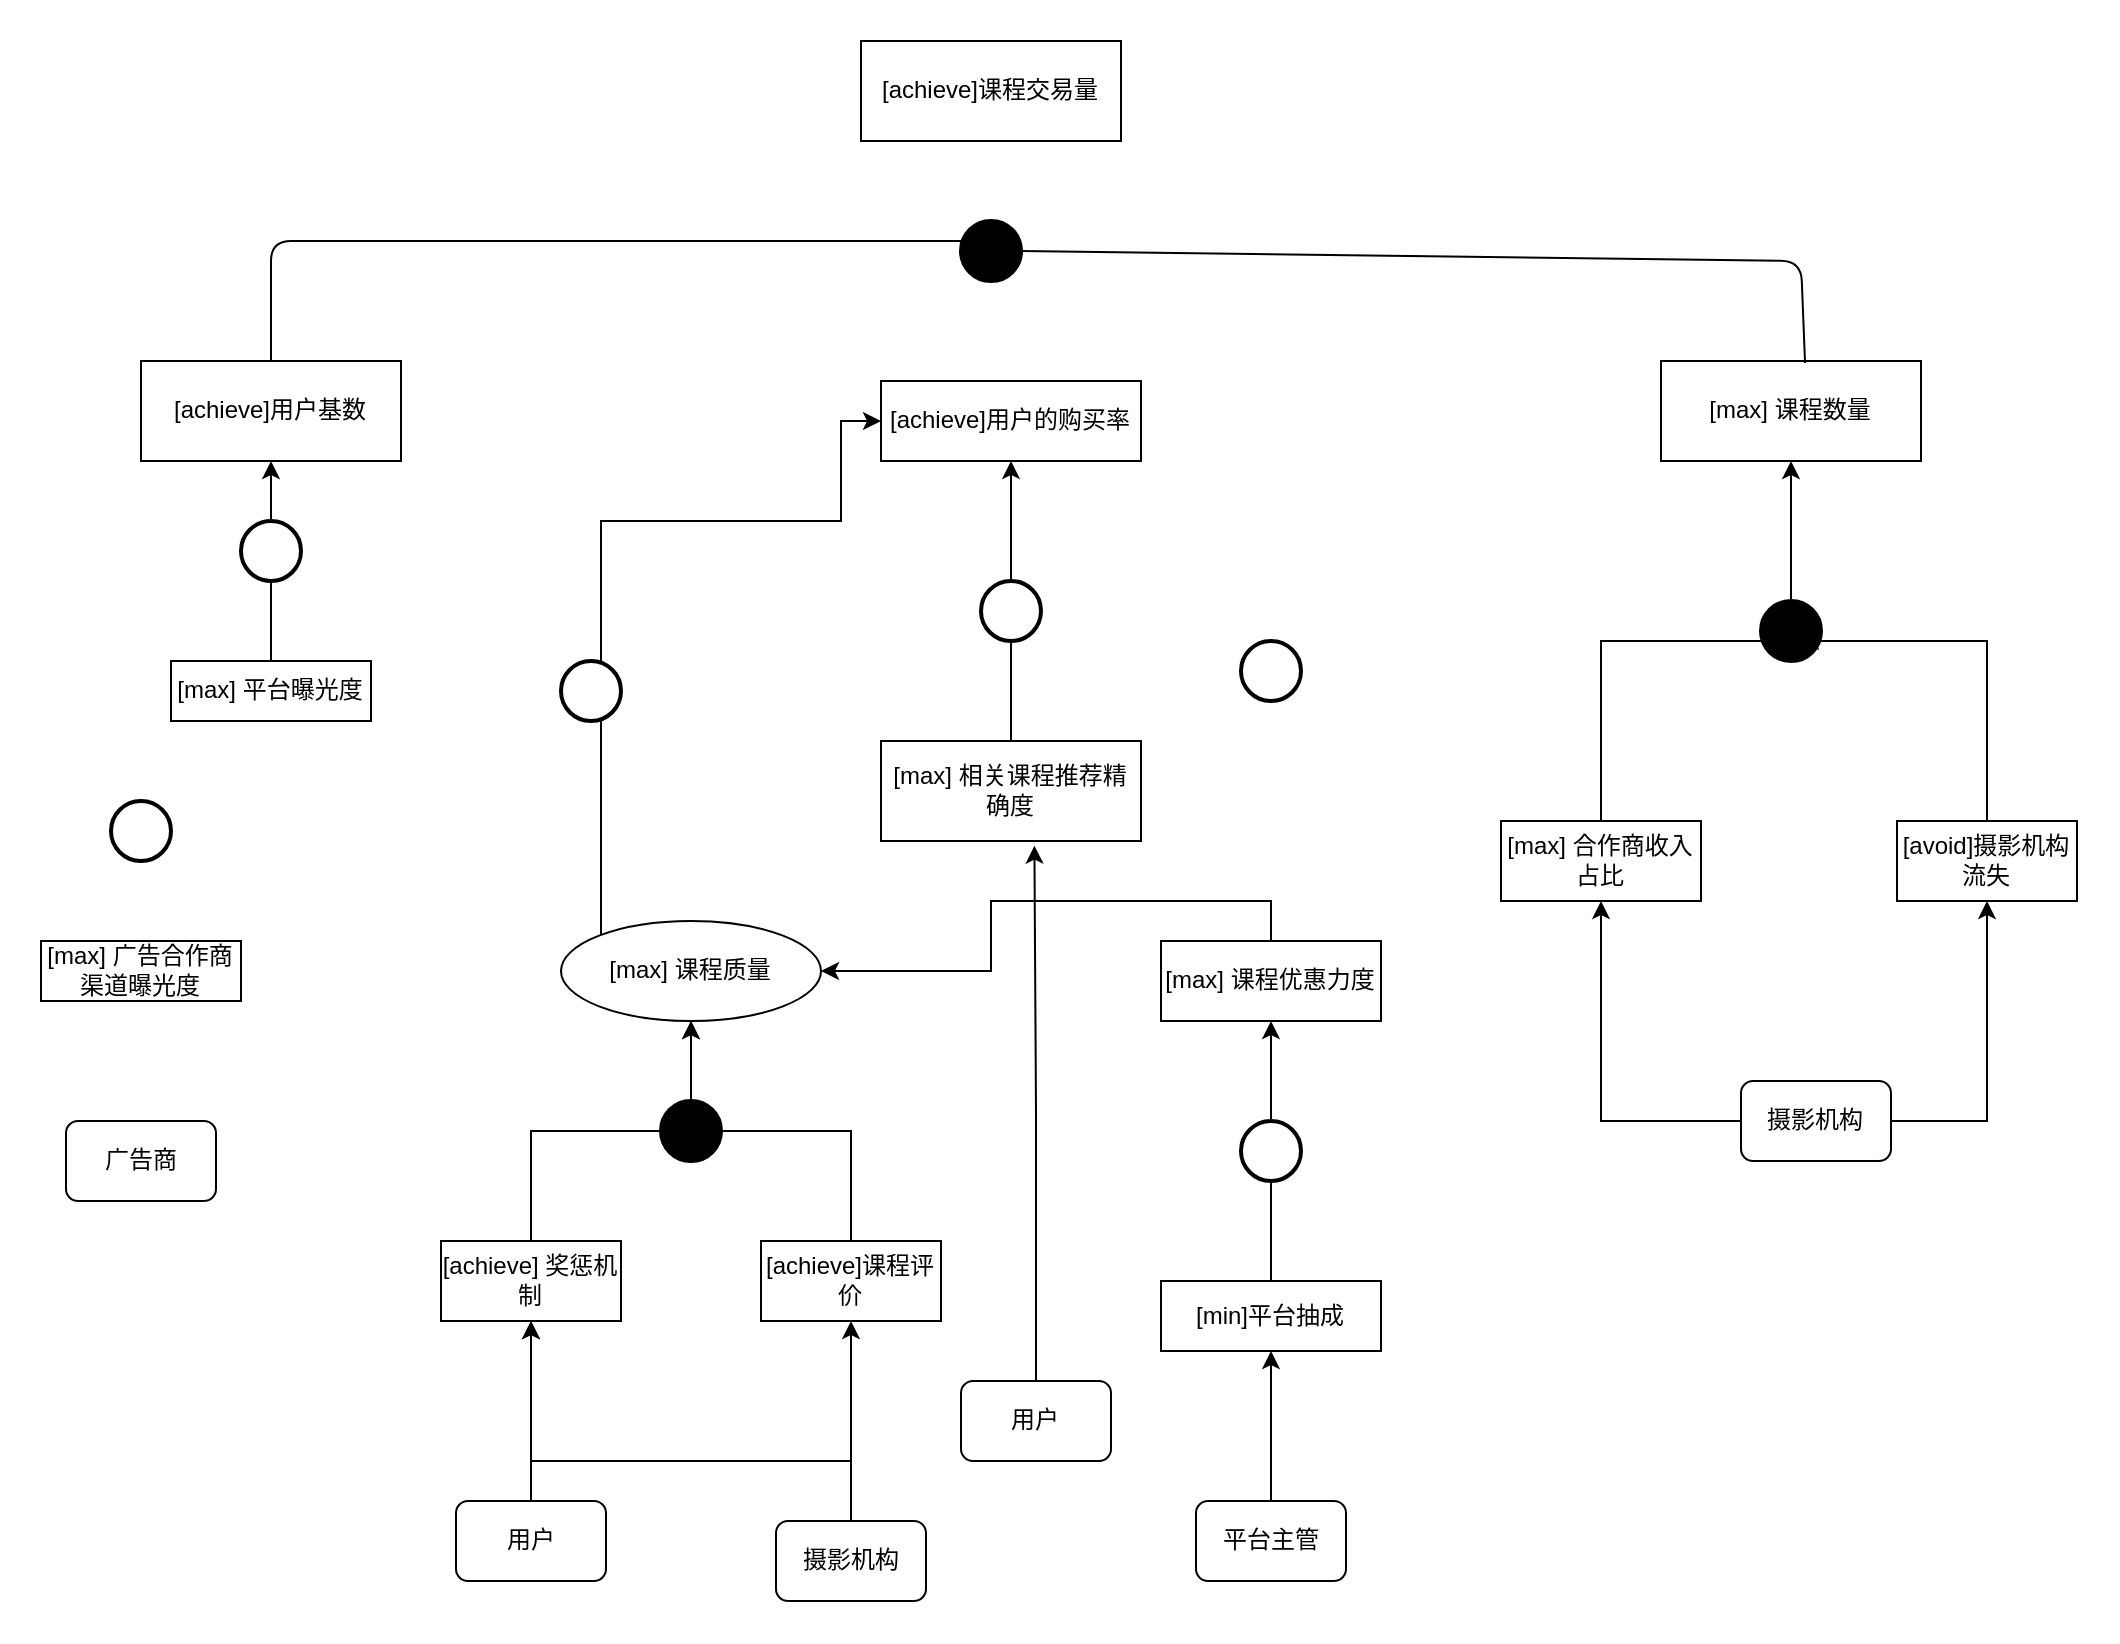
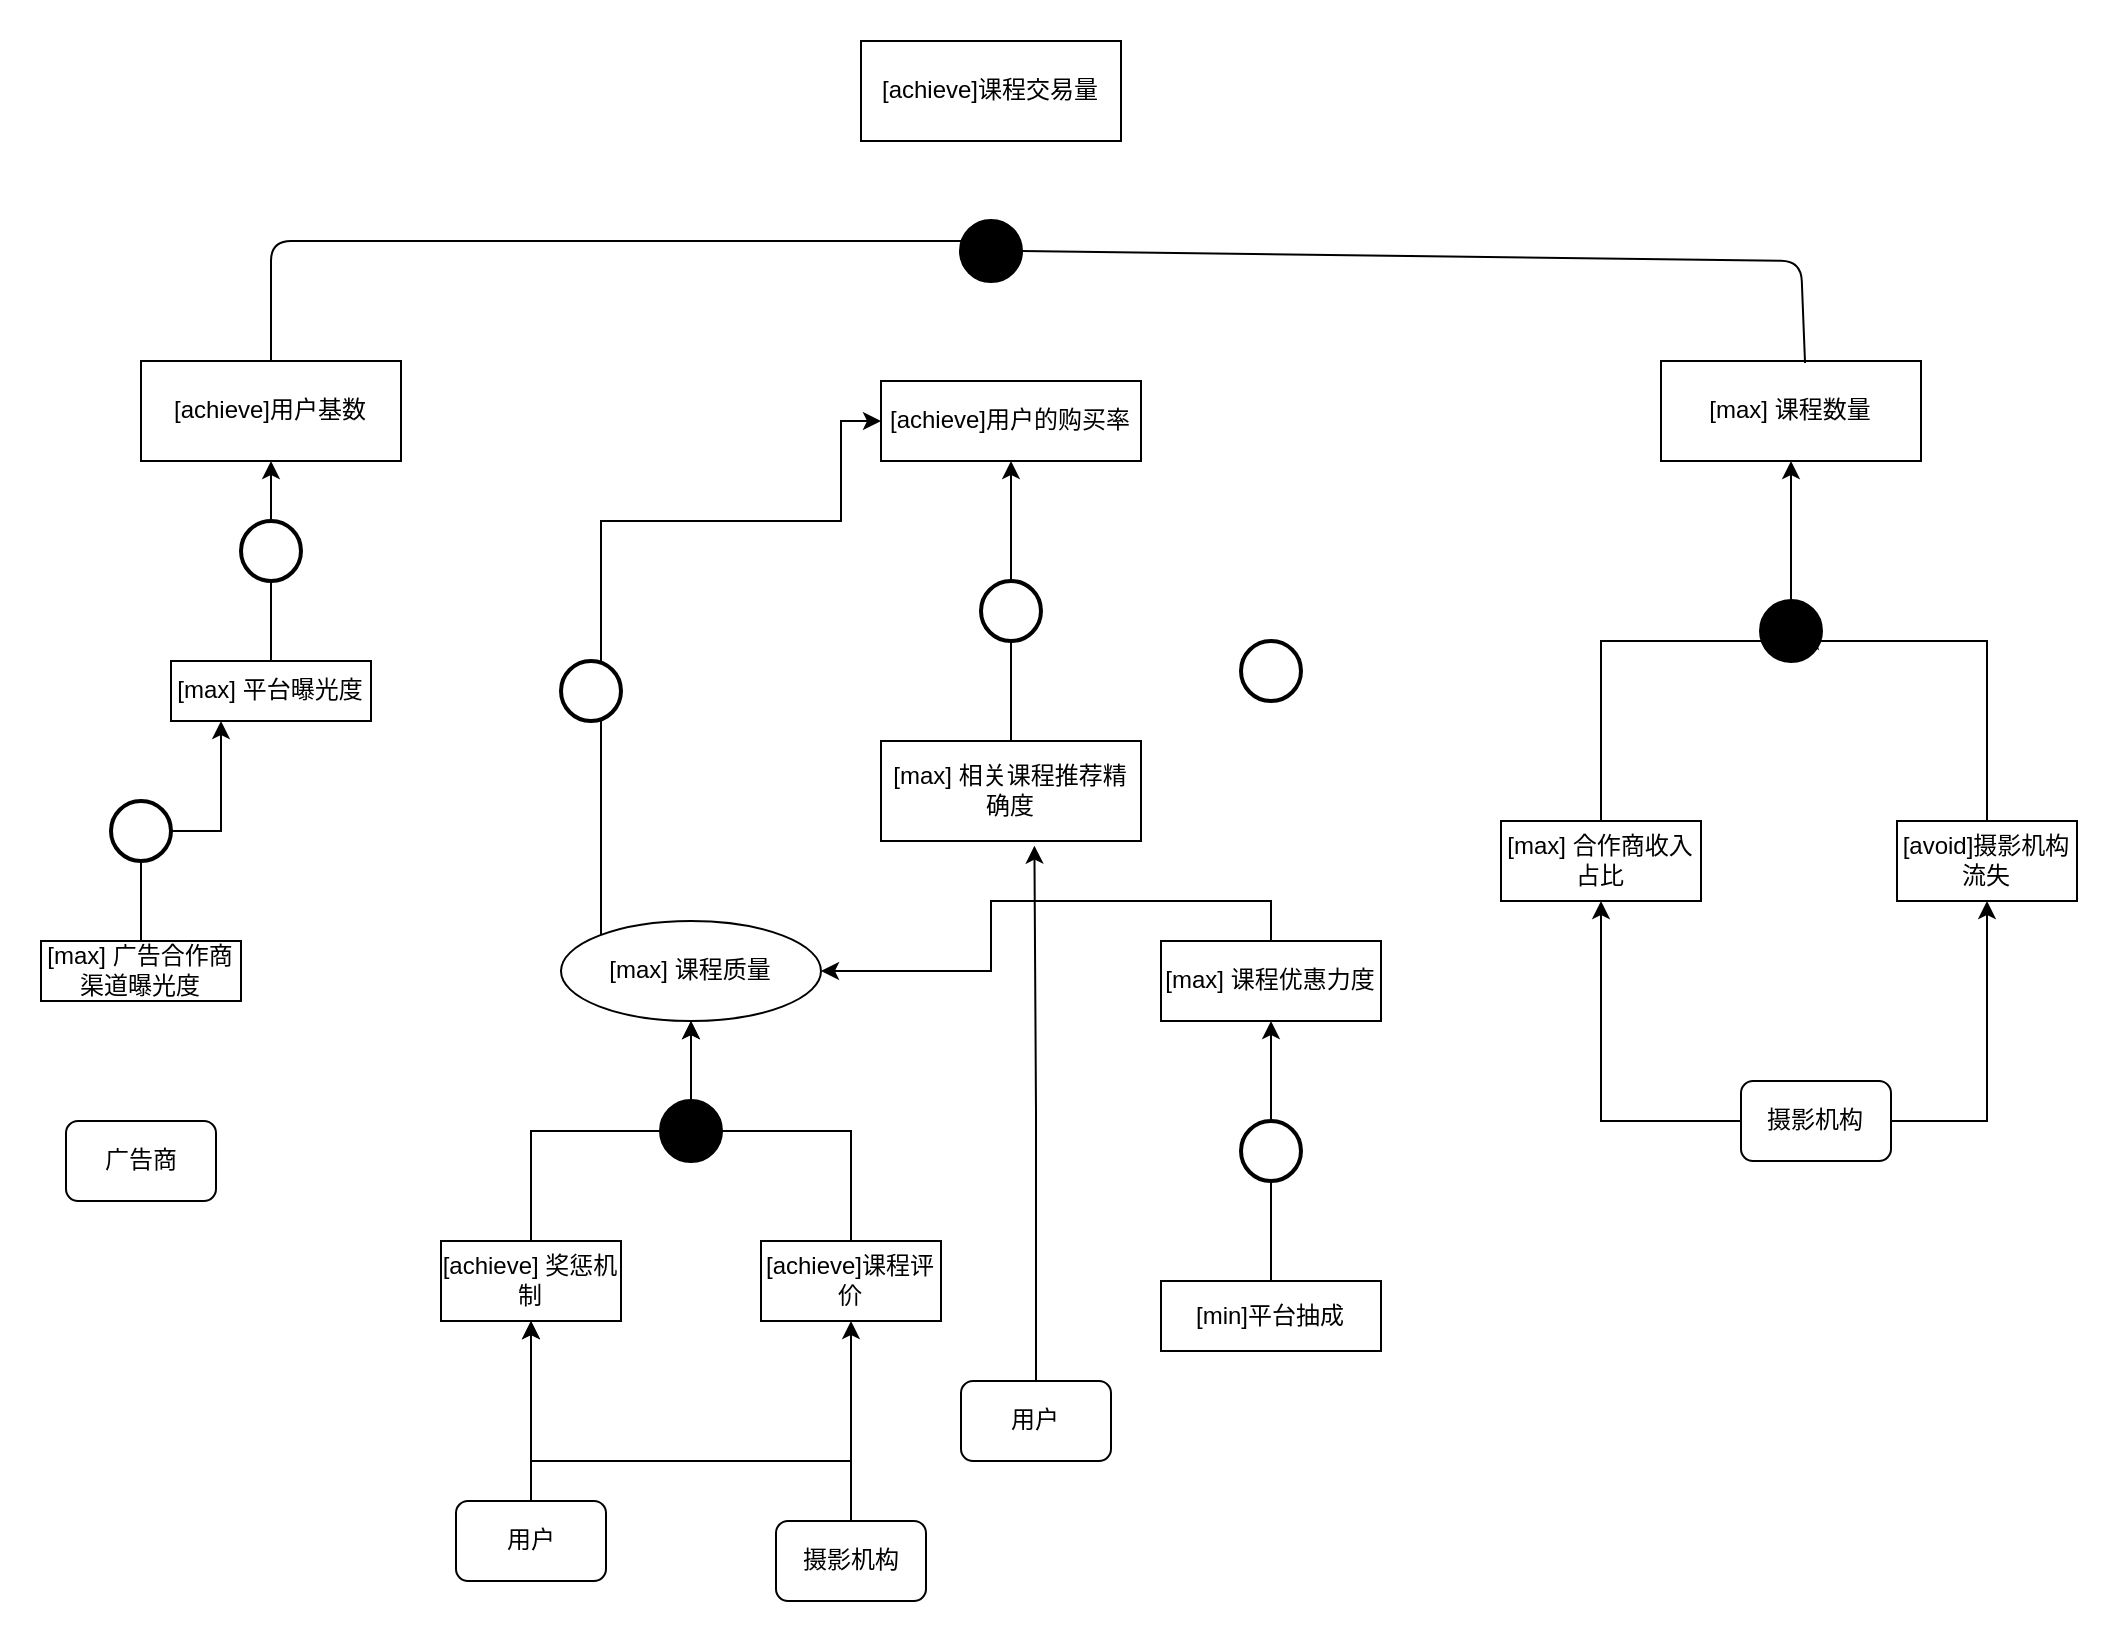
+ <mxCell id="24" style="edgeStyle=orthogonalEdgeStyle;rounded=0;orthogonalLoop=1;jettySize=auto;html=1;entryX=0.25;entryY=1;entryDx=0;entryDy=0;" edge="1" parent="1" source="25" target="23"><mxGeometry relative="1" as="geometry" /></mxCell>
- <mxCell id="49" style="edgeStyle=orthogonalEdgeStyle;rounded=0;orthogonalLoop=1;jettySize=auto;html=1;entryX=0.5;entryY=1;entryDx=0;entryDy=0;" edge="1" parent="1" source="50" target="21"><mxGeometry relative="1" as="geometry" /></mxCell>
- <mxCell id="50" value="平台主管" style="rounded=1;whiteSpace=wrap;html=1;" vertex="1" parent="1"><mxGeometry x="597.5" y="750" width="75" height="40" as="geometry" /></mxCell>
